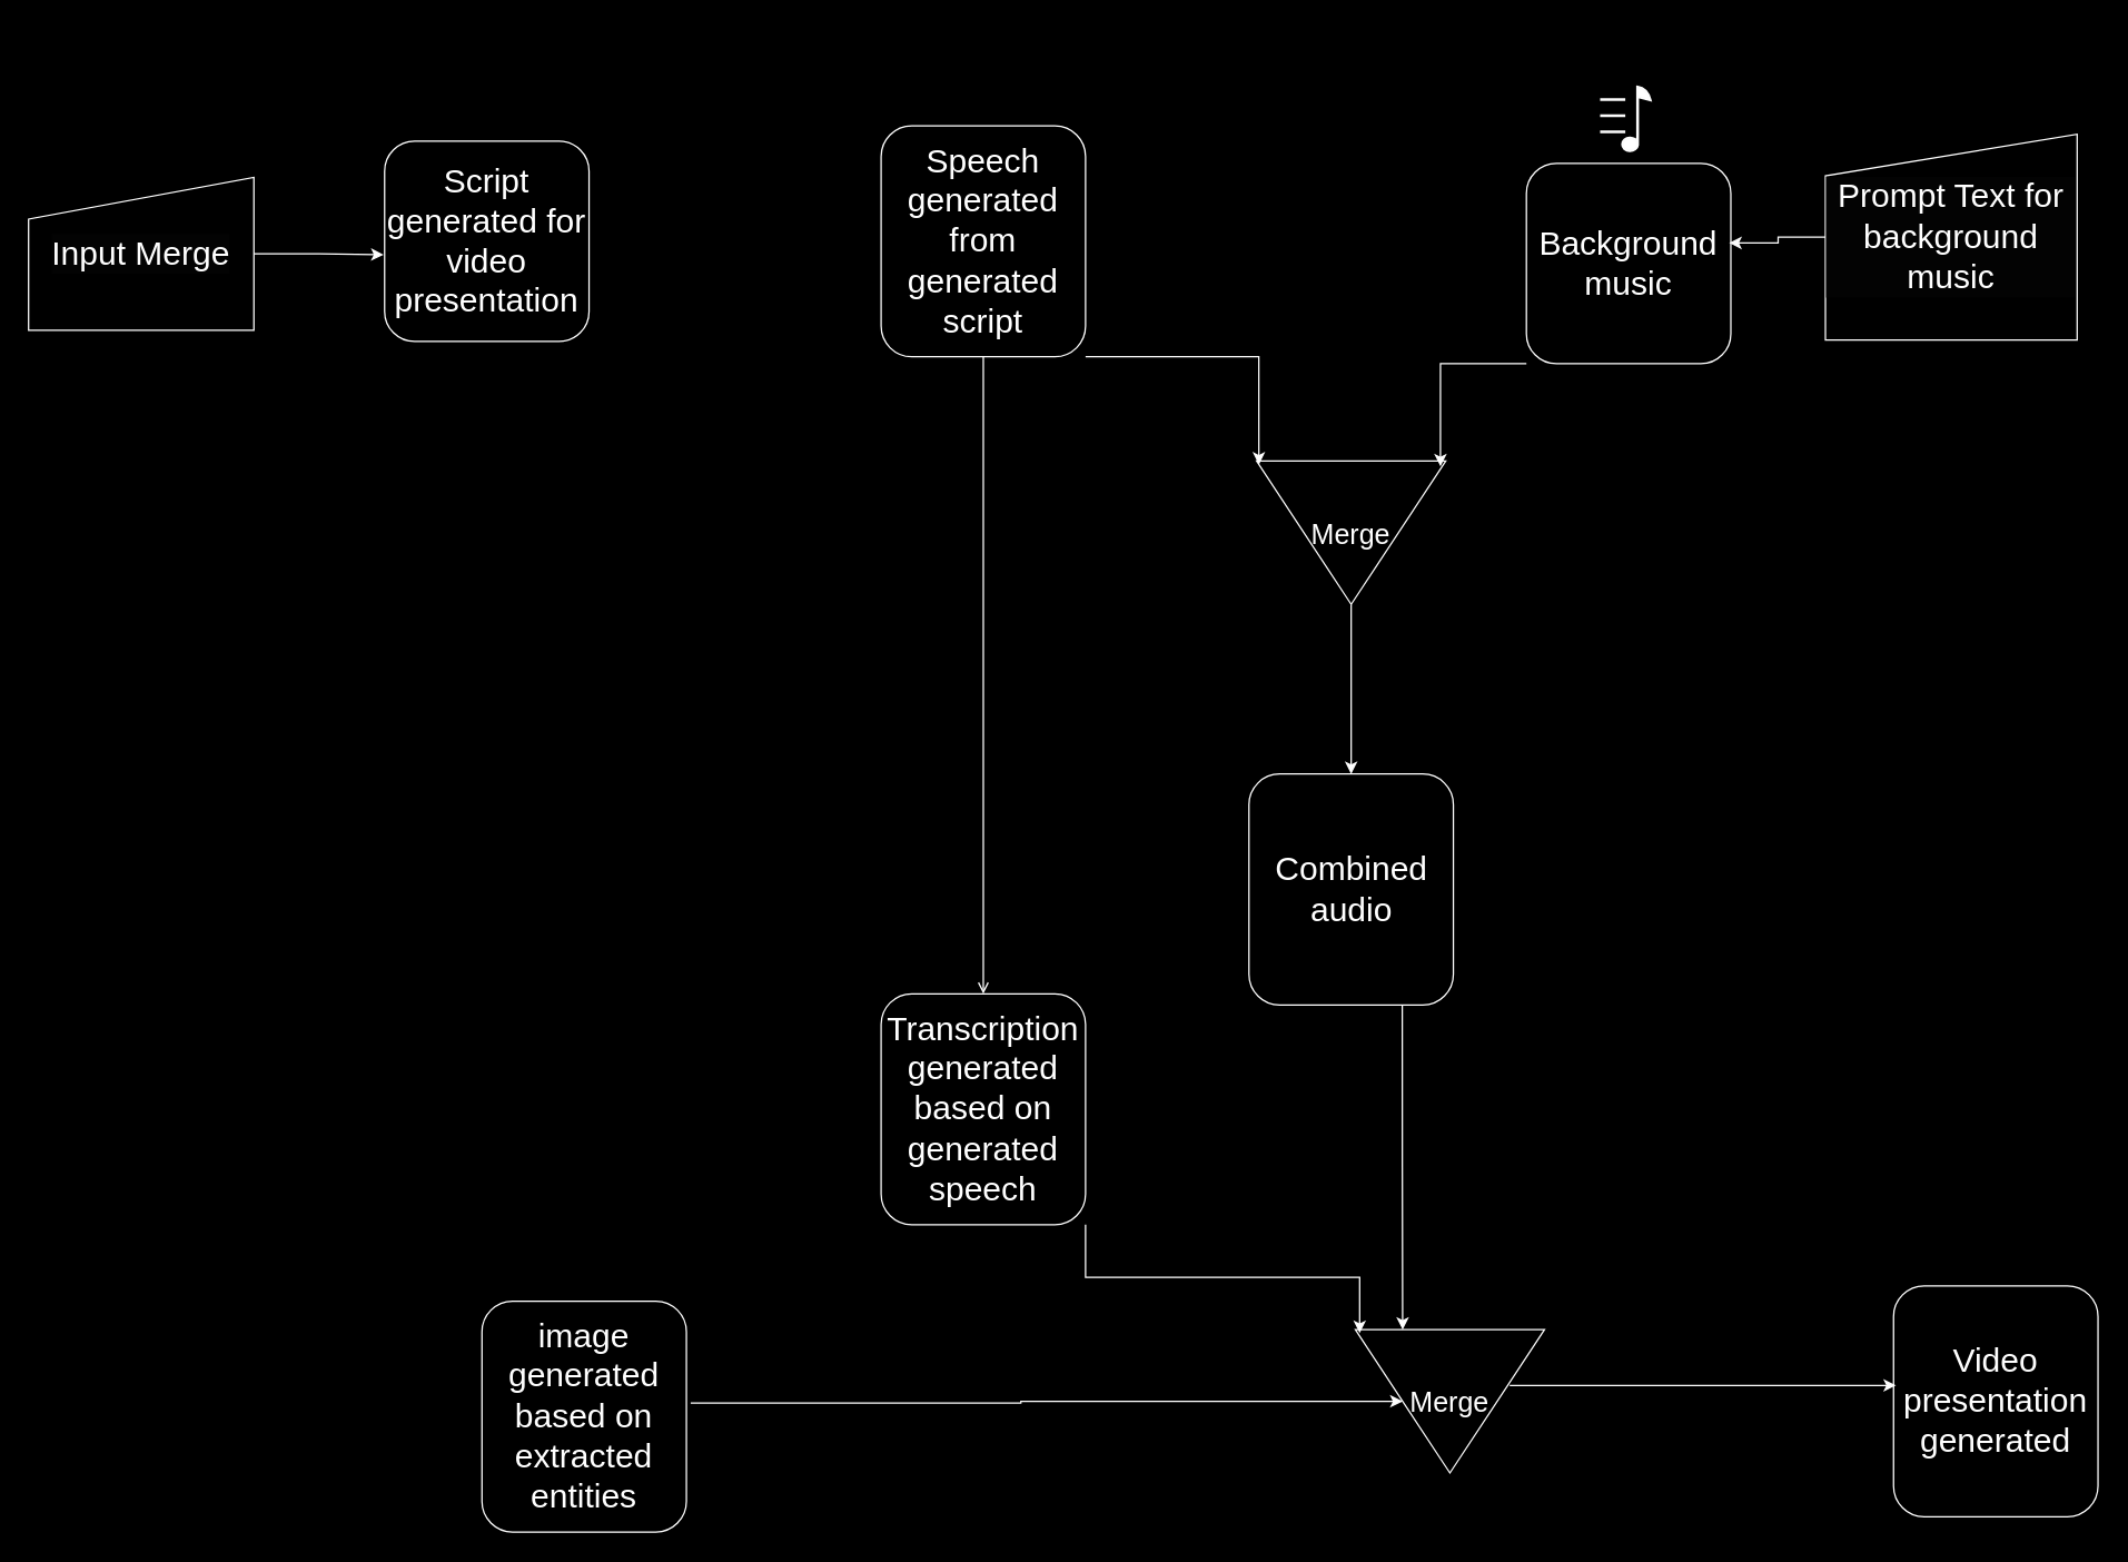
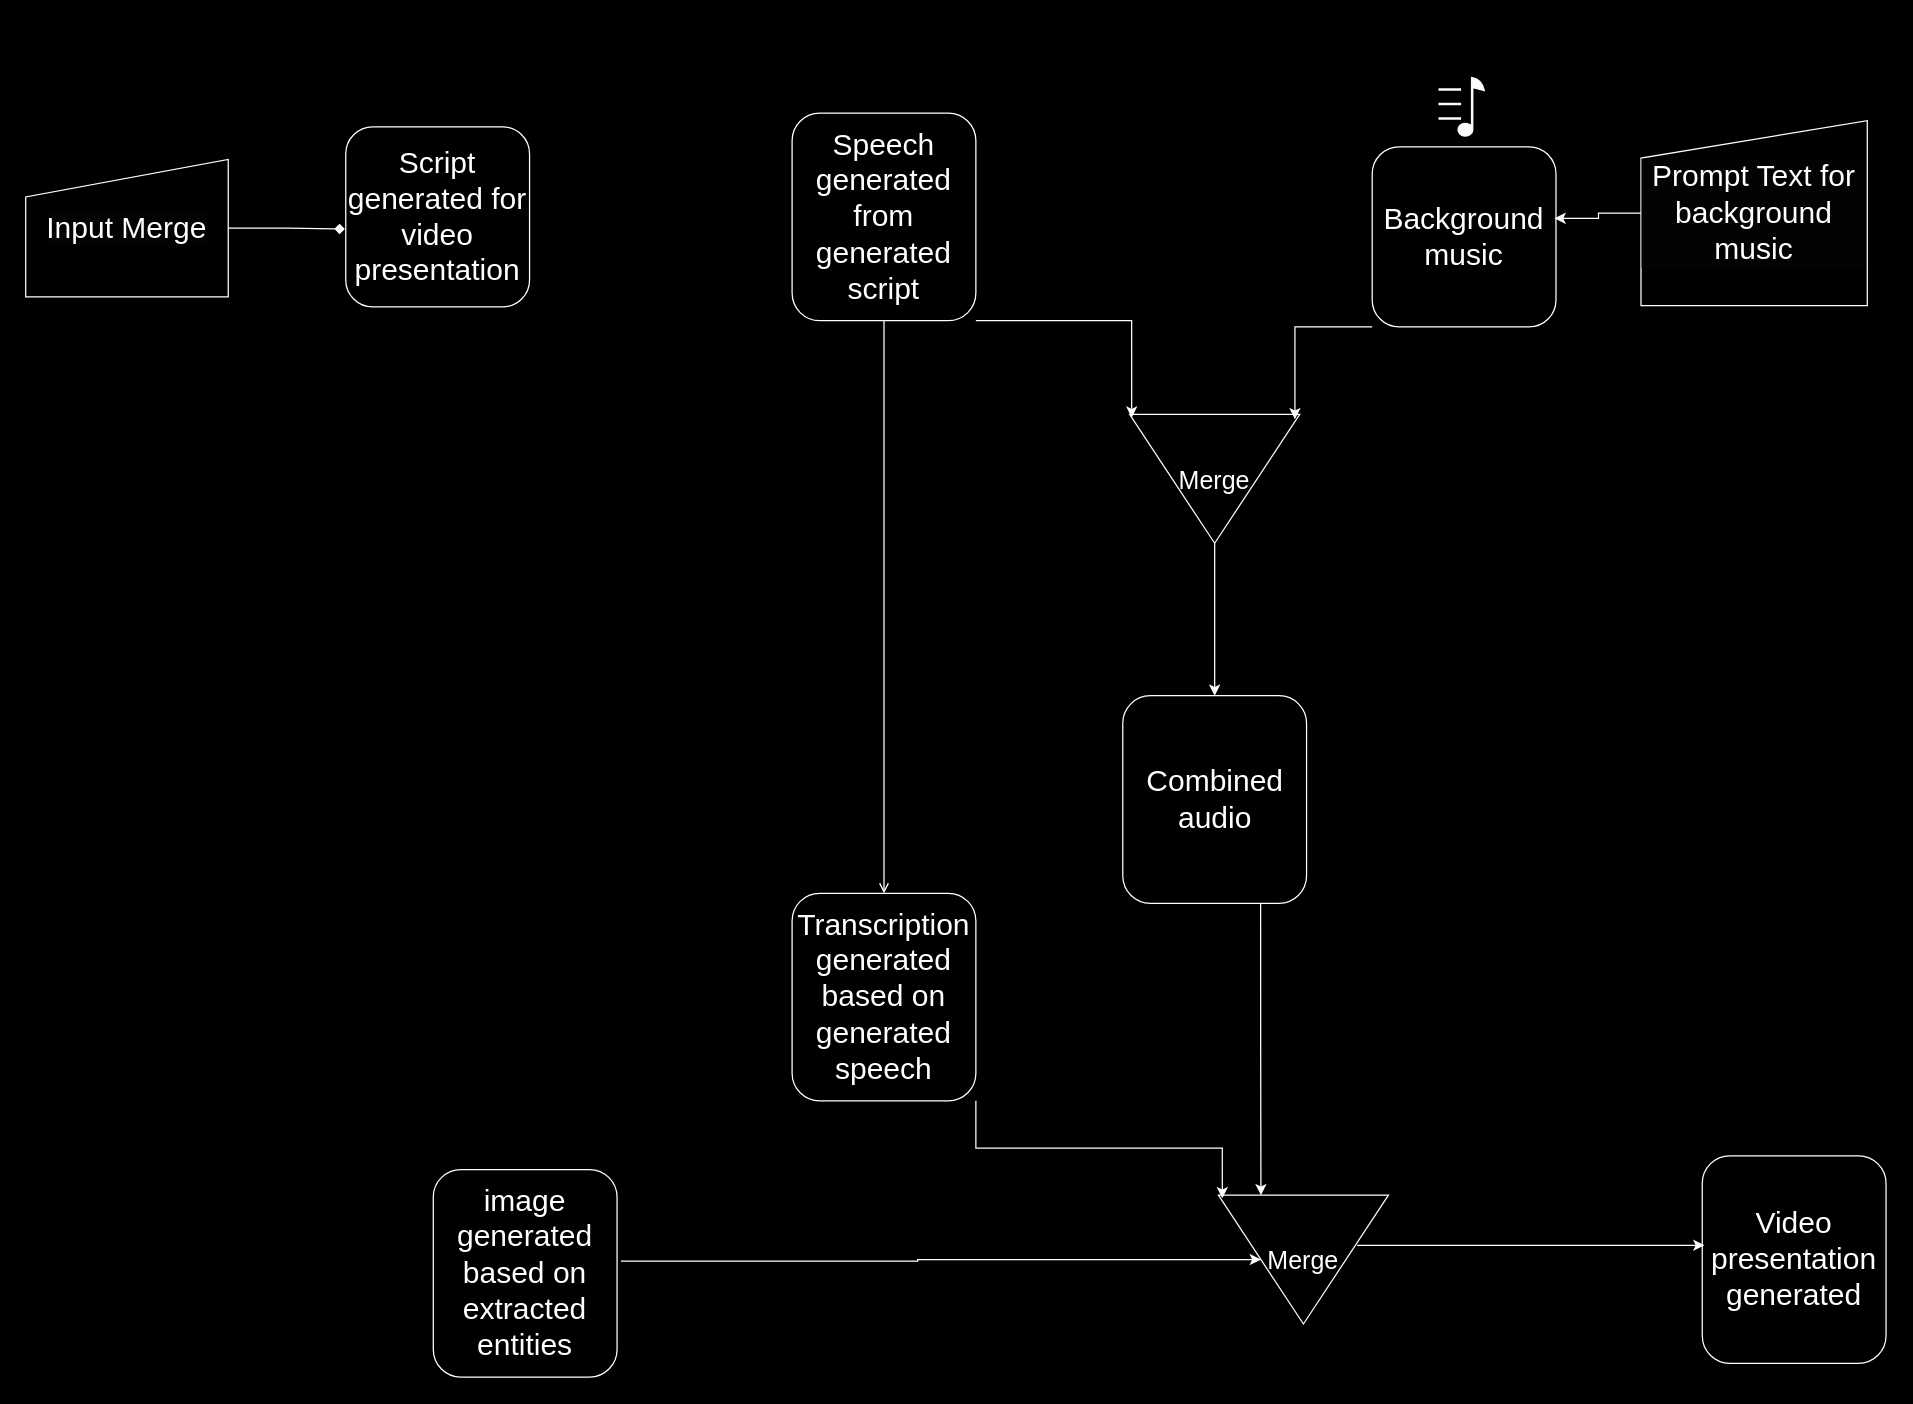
- <mxCell id="8" style="edgeStyle=orthogonalEdgeStyle;rounded=0;orthogonalLoop=1;jettySize=auto;html=1;exitX=1;exitY=0.5;exitDx=0;exitDy=0;entryX=-0.005;entryY=0.567;entryDx=0;entryDy=0;entryPerimeter=0;strokeColor=#FFFFFF;" edge="1" parent="1" source="4" target="7"><mxGeometry relative="1" as="geometry" /></mxCell>
+ <mxCell id="8" style="edgeStyle=orthogonalEdgeStyle;rounded=0;orthogonalLoop=1;jettySize=auto;html=1;exitX=1;exitY=0.5;exitDx=0;exitDy=0;entryX=-0.005;entryY=0.567;entryDx=0;entryDy=0;entryPerimeter=0;strokeColor=#FFFFFF;endArrow=diamond;" edge="1" parent="1" source="4" target="7"><mxGeometry relative="1" as="geometry" /></mxCell>
